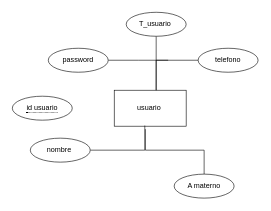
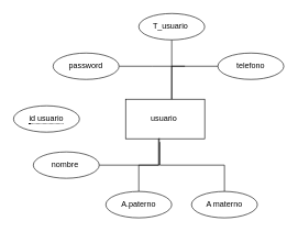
+ <mxCell id="9" style="edgeStyle=orthogonalEdgeStyle;rounded=0;orthogonalLoop=1;jettySize=auto;html=1;entryX=0.417;entryY=1;entryDx=0;entryDy=0;entryPerimeter=0;startArrow=none;startFill=0;endArrow=none;endFill=0;" edge="1" parent="1" source="10" target="2"><mxGeometry relative="1" as="geometry" /></mxCell>
+ <mxCell id="10" value="A.paterno" style="ellipse;whiteSpace=wrap;html=1;align=center;" vertex="1" parent="1"><mxGeometry x="160" y="290" width="100" height="40" as="geometry" /></mxCell>
